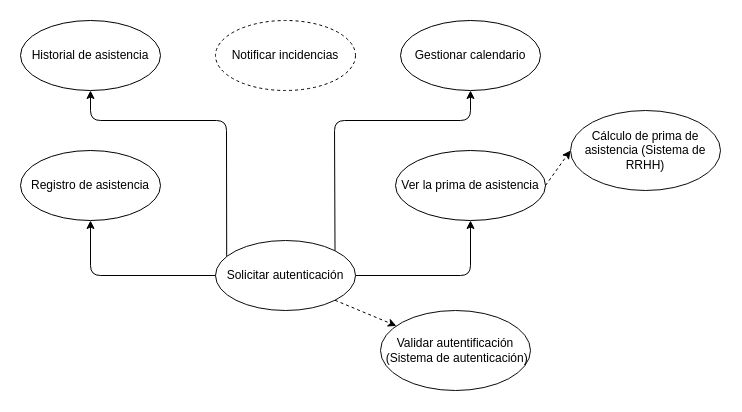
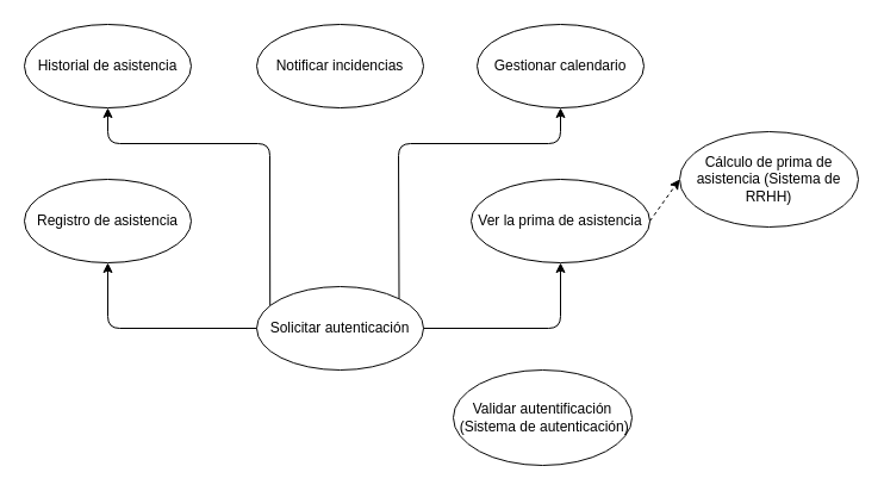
- <mxCell id="10" value="Notificar incidencias" style="ellipse;whiteSpace=wrap;html=1;strokeColor=#000000;fontColor=#000000;fillColor=none;dashed=1;" parent="1" vertex="1"><mxGeometry x="215" y="20" width="140" height="70" as="geometry" /></mxCell>
+ <mxCell id="10" value="Notificar incidencias" style="ellipse;whiteSpace=wrap;html=1;strokeColor=#000000;fontColor=#000000;fillColor=none;" parent="1" vertex="1"><mxGeometry x="215" y="20" width="140" height="70" as="geometry" /></mxCell>
- <mxCell id="6" style="edgeStyle=none;html=1;exitX=1;exitY=1;exitDx=0;exitDy=0;strokeColor=#000000;fontColor=#000000;dashed=1;" edge="1" parent="1" source="7" target="14"><mxGeometry relative="1" as="geometry" /></mxCell>
